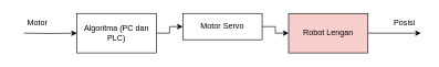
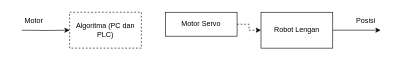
- <mxCell id="3" value="" style="edgeStyle=orthogonalEdgeStyle;rounded=0;orthogonalLoop=1;jettySize=auto;html=1;" parent="1" source="4" target="6" edge="1"><mxGeometry relative="1" as="geometry" /></mxCell>
- <mxCell id="5" value="" style="edgeStyle=orthogonalEdgeStyle;rounded=0;orthogonalLoop=1;jettySize=auto;html=1;" parent="1" source="6" target="8" edge="1"><mxGeometry relative="1" as="geometry" /></mxCell>
+ <mxCell id="5" value="" style="edgeStyle=orthogonalEdgeStyle;rounded=0;orthogonalLoop=1;jettySize=auto;html=1;dashed=1;" parent="1" source="6" target="8" edge="1"><mxGeometry relative="1" as="geometry" /></mxCell>
- <mxCell id="4" value="Algoritma (PC dan PLC)" style="rounded=0;whiteSpace=wrap;html=1;" parent="1" vertex="1"><mxGeometry x="115" y="20" width="120" height="60" as="geometry" /></mxCell>
+ <mxCell id="4" value="Algoritma (PC dan PLC)" style="rounded=0;whiteSpace=wrap;html=1;dashed=1;" parent="1" vertex="1"><mxGeometry x="115" y="20" width="120" height="60" as="geometry" /></mxCell>
- <mxCell id="8" value="Robot Lengan" style="rounded=0;whiteSpace=wrap;html=1;fillColor=#f8cecc;" parent="1" vertex="1"><mxGeometry x="435" y="20" width="120" height="60" as="geometry" /></mxCell>
+ <mxCell id="8" value="Robot Lengan" style="rounded=0;whiteSpace=wrap;html=1;" parent="1" vertex="1"><mxGeometry x="435" y="20" width="120" height="60" as="geometry" /></mxCell>
